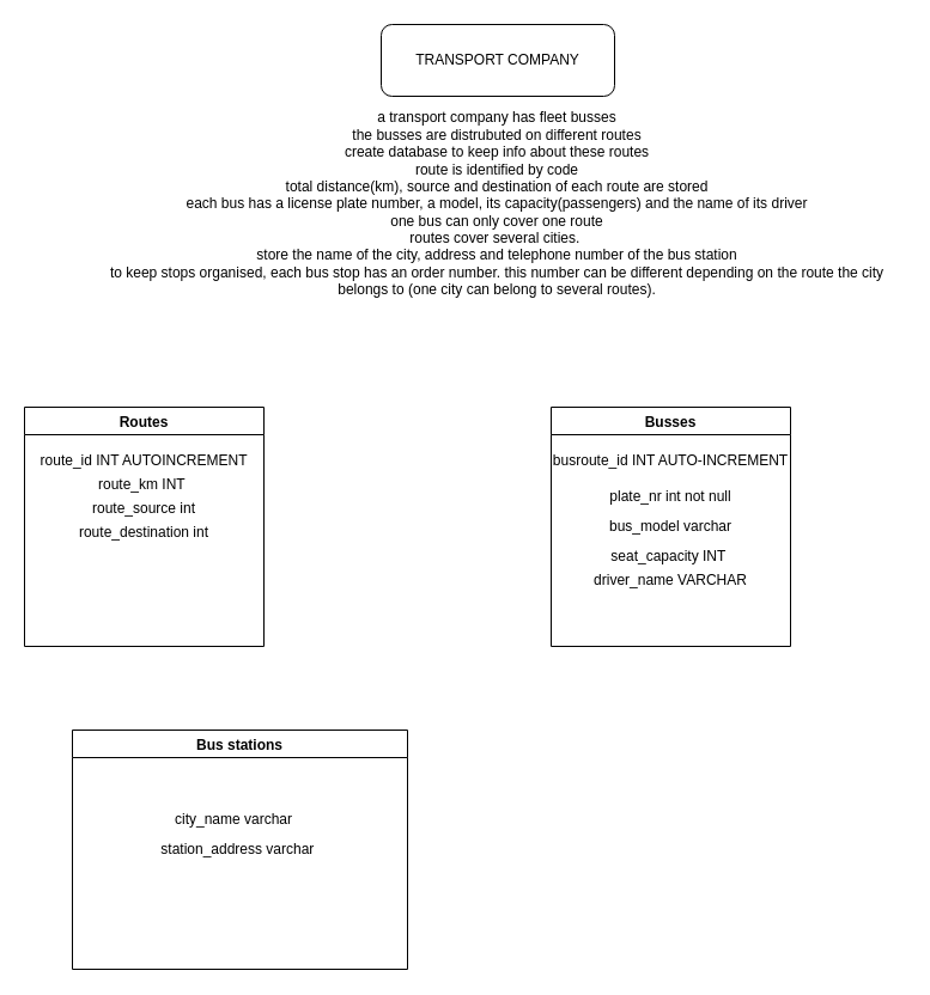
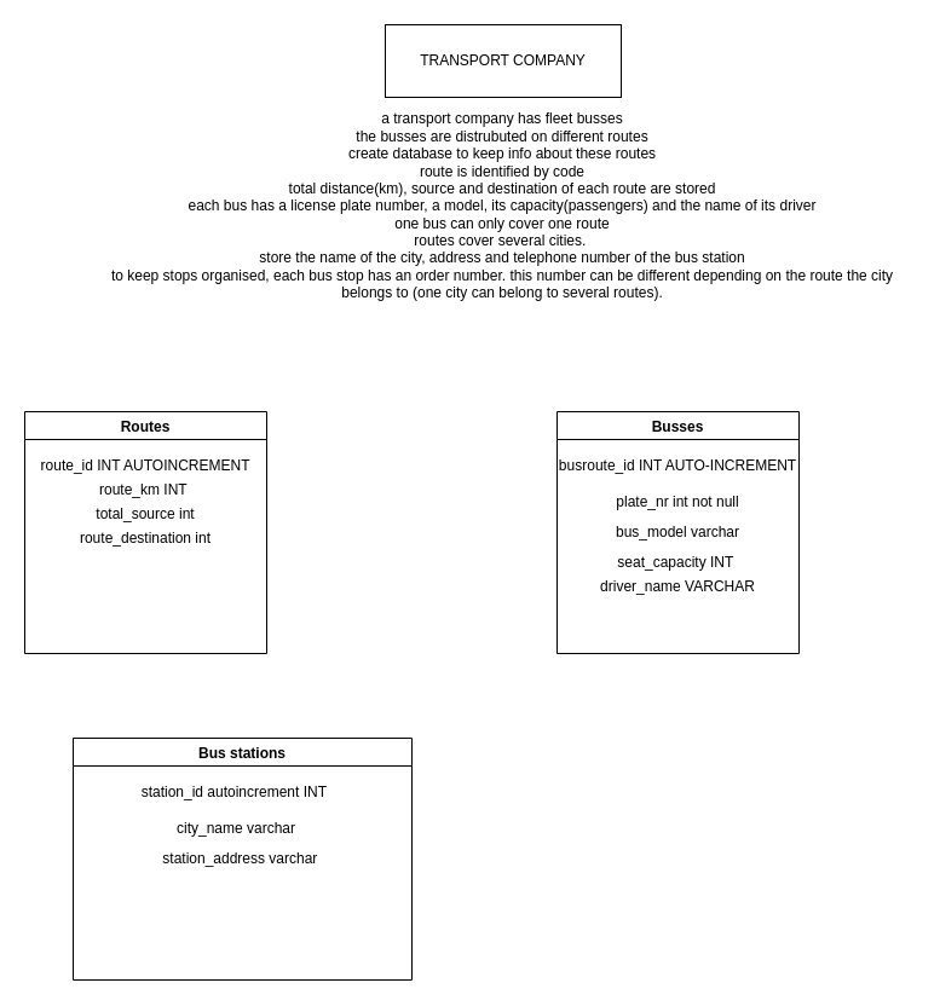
- <mxCell id="2" value="TRANSPORT COMPANY" style="whiteSpace=wrap;html=1;rounded=1;" vertex="1" parent="1"><mxGeometry x="318" y="20" width="195" height="60" as="geometry" /></mxCell>
+ <mxCell id="2" value="TRANSPORT COMPANY" style="rounded=0;whiteSpace=wrap;html=1;" vertex="1" parent="1"><mxGeometry x="318" y="20" width="195" height="60" as="geometry" /></mxCell>
- <mxCell id="7" value="route_source int" style="text;html=1;strokeColor=none;fillColor=none;align=center;verticalAlign=middle;whiteSpace=wrap;rounded=0;" vertex="1" parent="4"><mxGeometry y="70" width="200" height="30" as="geometry" /></mxCell>
+ <mxCell id="7" value="total_source int" style="text;html=1;strokeColor=none;fillColor=none;align=center;verticalAlign=middle;whiteSpace=wrap;rounded=0;" vertex="1" parent="4"><mxGeometry y="70" width="200" height="30" as="geometry" /></mxCell>
+ <mxCell id="16" value="station_id autoincrement INT&amp;nbsp;" style="text;html=1;strokeColor=none;fillColor=none;align=center;verticalAlign=middle;whiteSpace=wrap;rounded=0;" vertex="1" parent="15"><mxGeometry y="30" width="270" height="30" as="geometry" /></mxCell>
